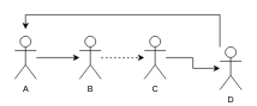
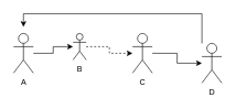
- <mxCell id="5" value="B" style="shape=umlActor;verticalLabelPosition=bottom;verticalAlign=top;html=1;outlineConnect=0;" vertex="1" parent="1"><mxGeometry x="110" y="50" width="30" height="60" as="geometry" /></mxCell>
+ <mxCell id="5" value="B" style="shape=umlActor;verticalLabelPosition=bottom;verticalAlign=top;html=1;outlineConnect=0;" vertex="1" parent="1"><mxGeometry x="110" y="50" width="20" height="40" as="geometry" /></mxCell>
